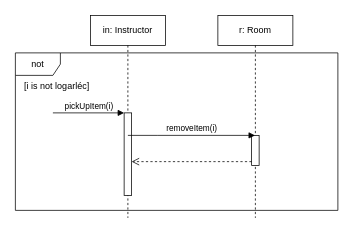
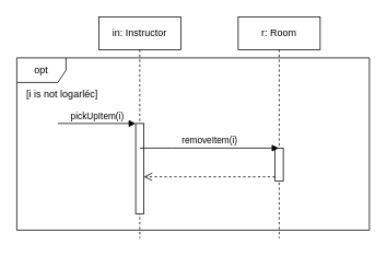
- <mxCell id="9" value="not" style="shape=umlFrame;whiteSpace=wrap;html=1;pointerEvents=0;" vertex="1" parent="1"><mxGeometry x="20" y="70" width="430" height="210" as="geometry" /></mxCell>
+ <mxCell id="9" value="opt" style="shape=umlFrame;whiteSpace=wrap;html=1;pointerEvents=0;" vertex="1" parent="1"><mxGeometry x="20" y="70" width="430" height="210" as="geometry" /></mxCell>
